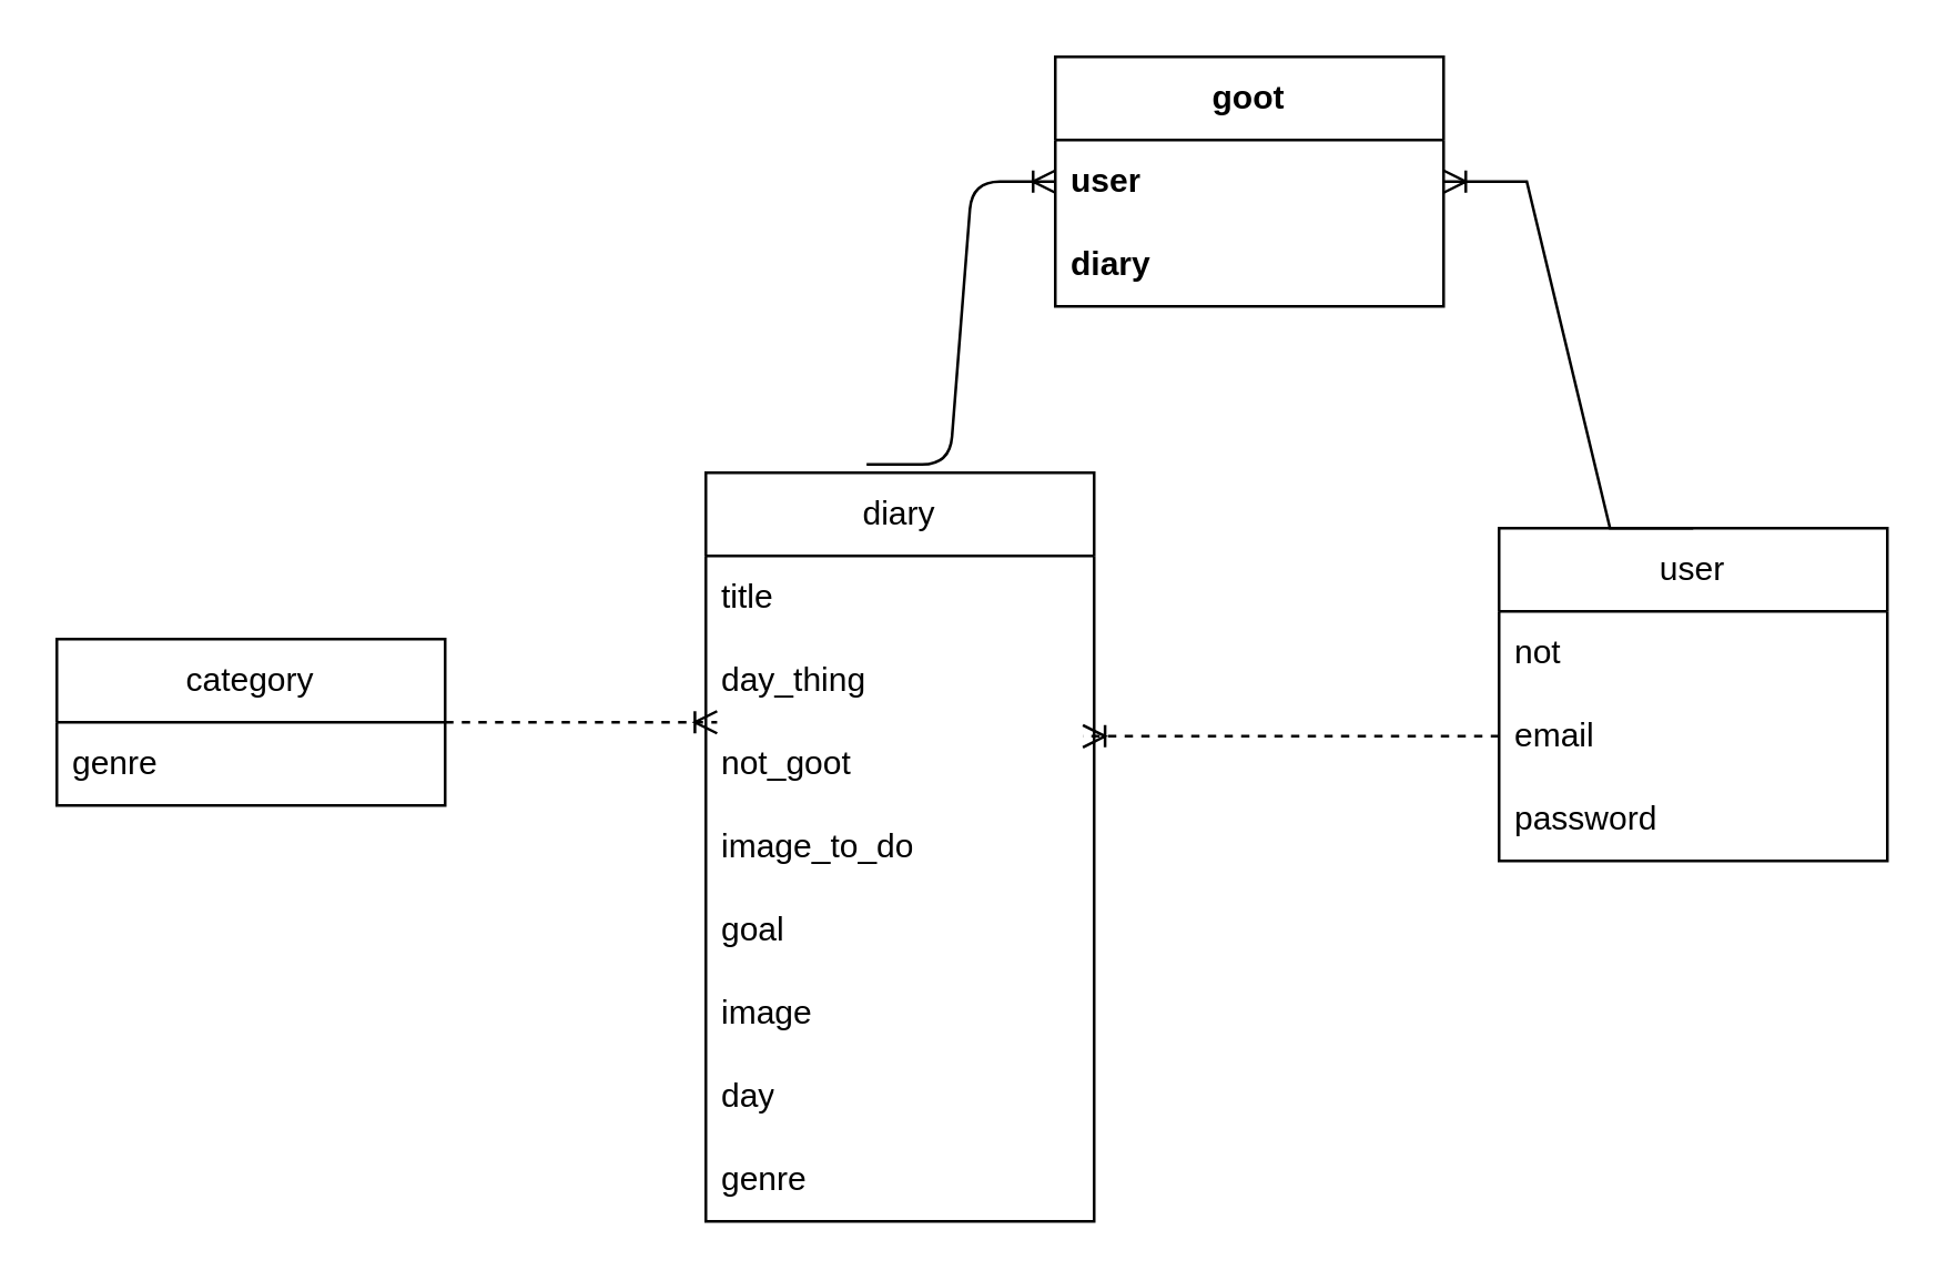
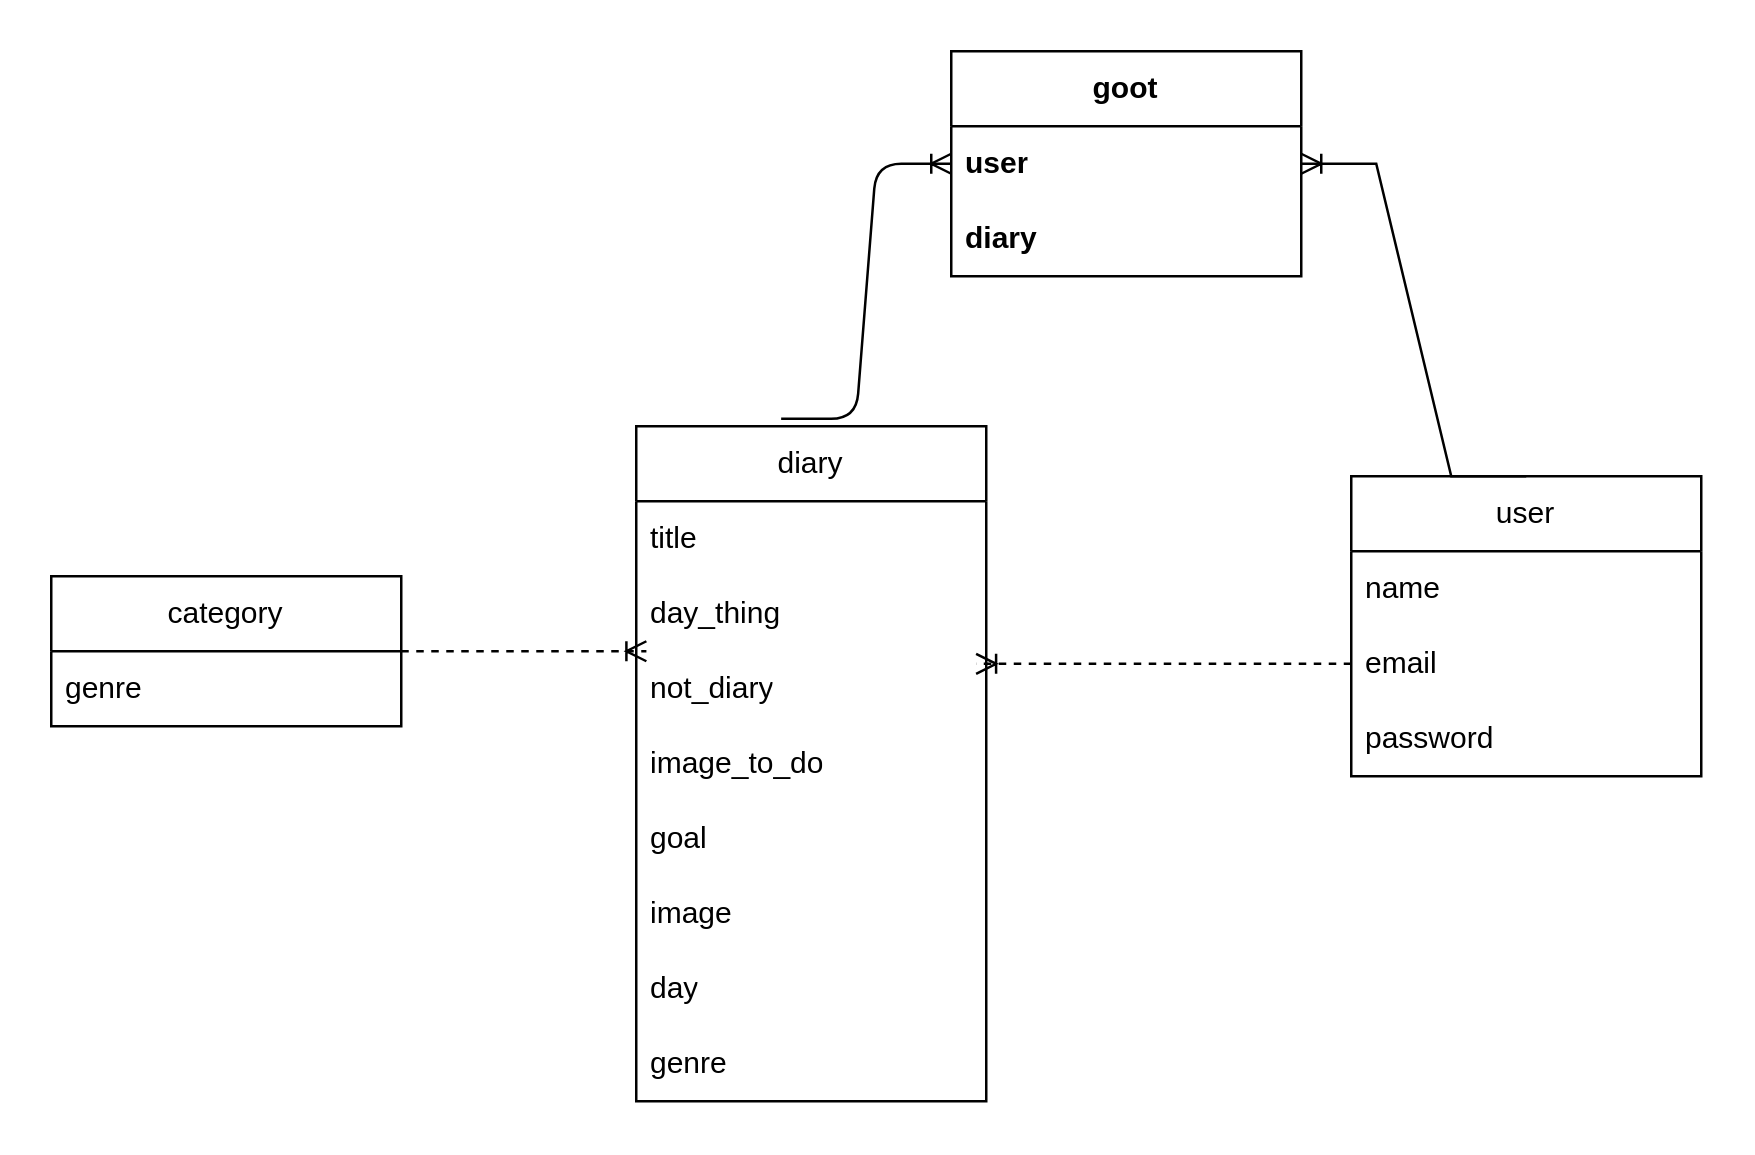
- <mxCell id="14" value="not" style="text;strokeColor=none;fillColor=none;align=left;verticalAlign=middle;spacingLeft=4;spacingRight=4;overflow=hidden;points=[[0,0.5],[1,0.5]];portConstraint=eastwest;rotatable=0;whiteSpace=wrap;html=1;" parent="13" vertex="1"><mxGeometry y="30" width="140" height="30" as="geometry" /></mxCell>
+ <mxCell id="14" value="name" style="text;strokeColor=none;fillColor=none;align=left;verticalAlign=middle;spacingLeft=4;spacingRight=4;overflow=hidden;points=[[0,0.5],[1,0.5]];portConstraint=eastwest;rotatable=0;whiteSpace=wrap;html=1;" parent="13" vertex="1"><mxGeometry y="30" width="140" height="30" as="geometry" /></mxCell>
- <mxCell id="7" value="not_goot" style="text;strokeColor=none;fillColor=none;align=left;verticalAlign=middle;spacingLeft=4;spacingRight=4;overflow=hidden;points=[[0,0.5],[1,0.5]];portConstraint=eastwest;rotatable=0;whiteSpace=wrap;html=1;" parent="4" vertex="1"><mxGeometry y="90" width="140" height="30" as="geometry" /></mxCell>
+ <mxCell id="7" value="not_diary" style="text;strokeColor=none;fillColor=none;align=left;verticalAlign=middle;spacingLeft=4;spacingRight=4;overflow=hidden;points=[[0,0.5],[1,0.5]];portConstraint=eastwest;rotatable=0;whiteSpace=wrap;html=1;" parent="4" vertex="1"><mxGeometry y="90" width="140" height="30" as="geometry" /></mxCell>
